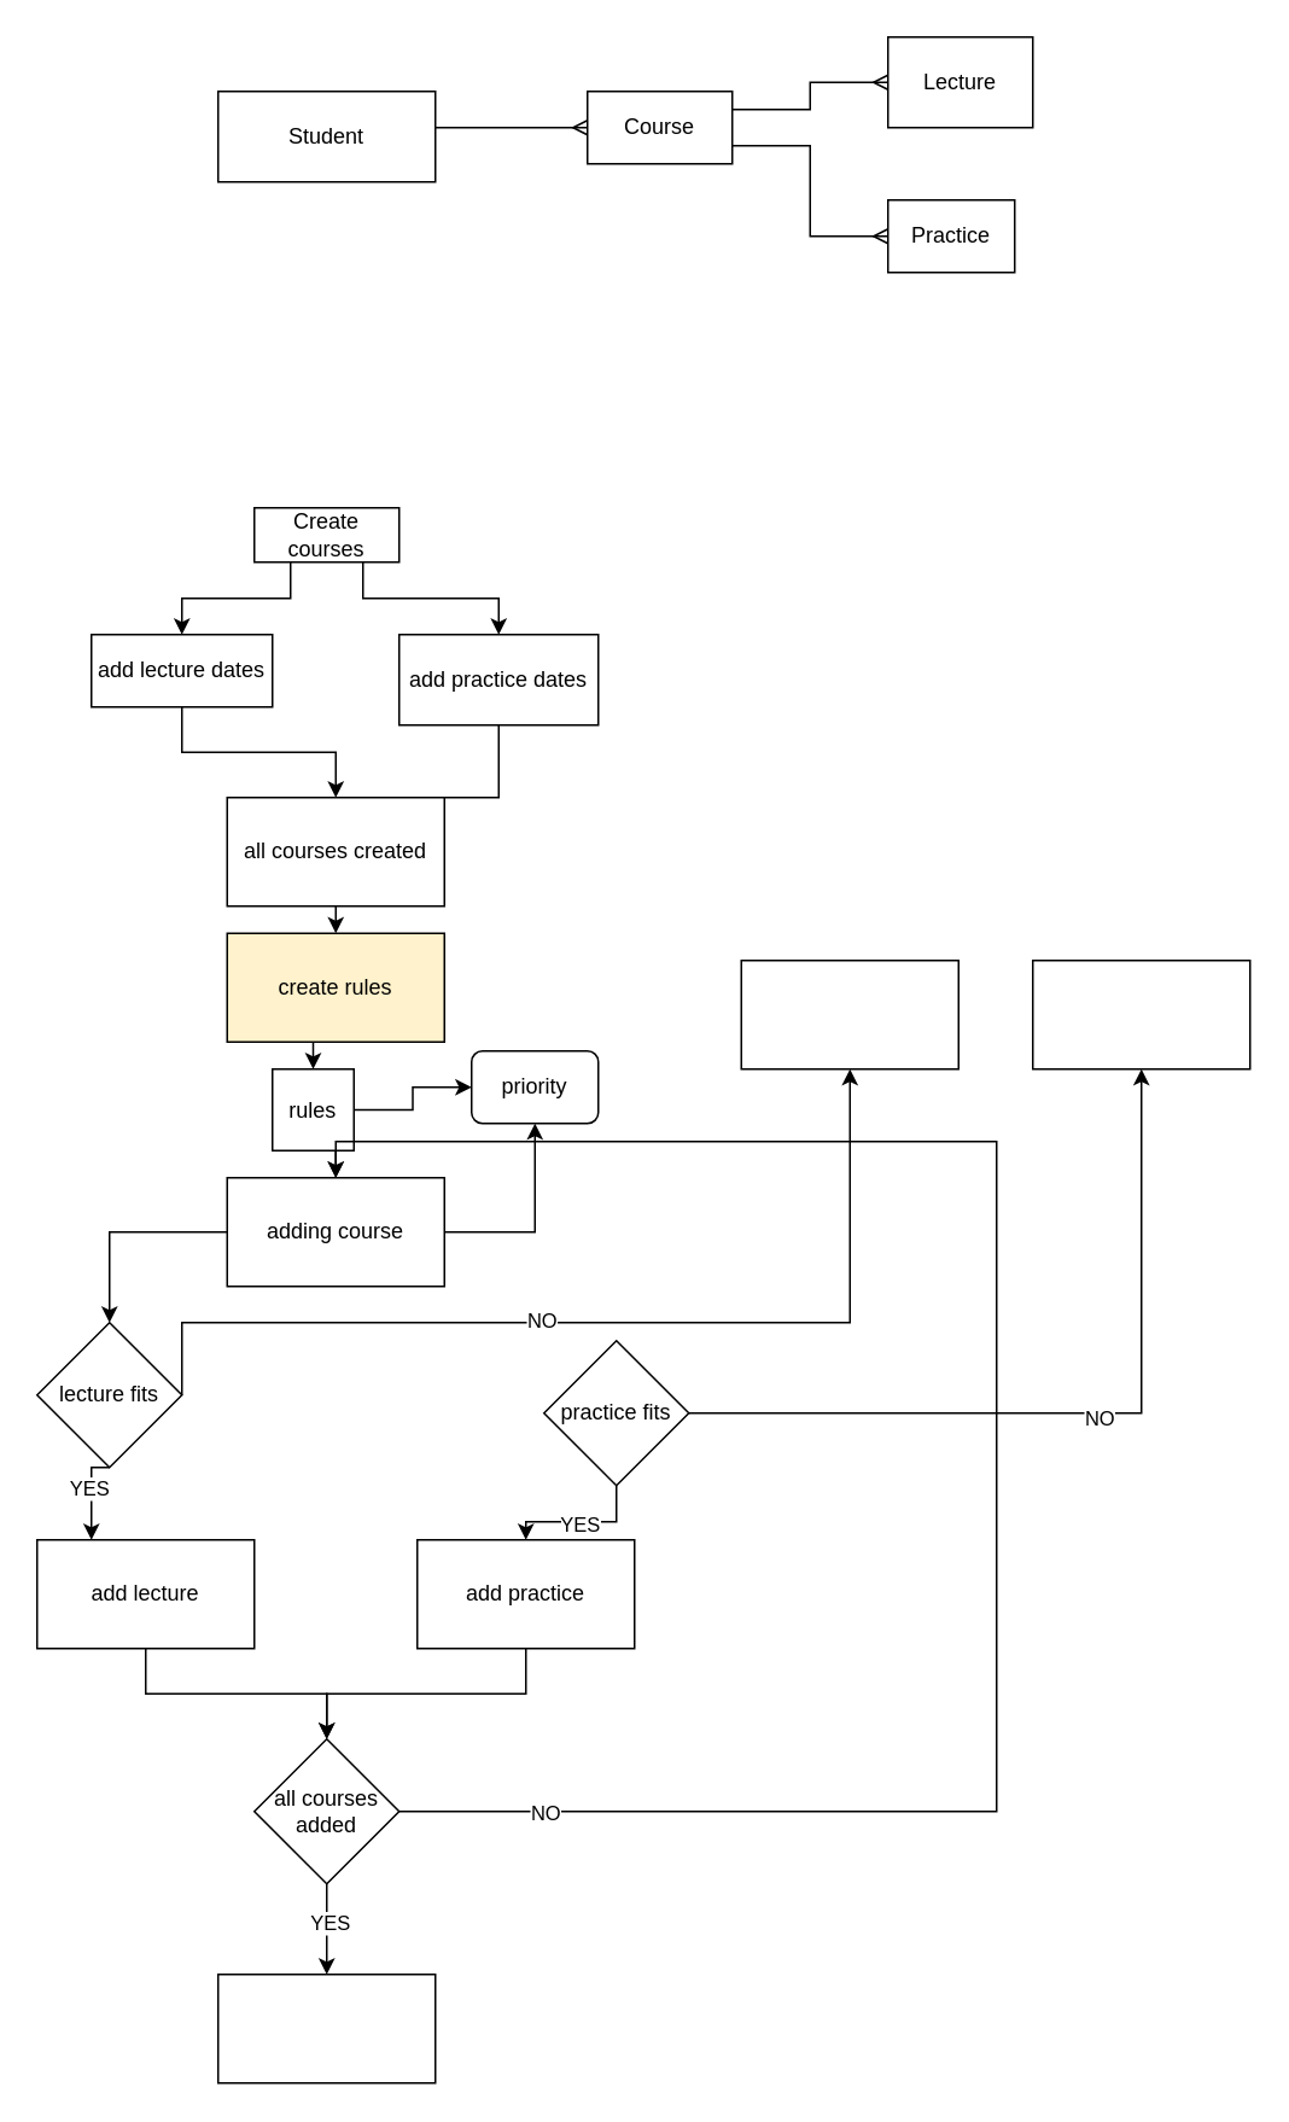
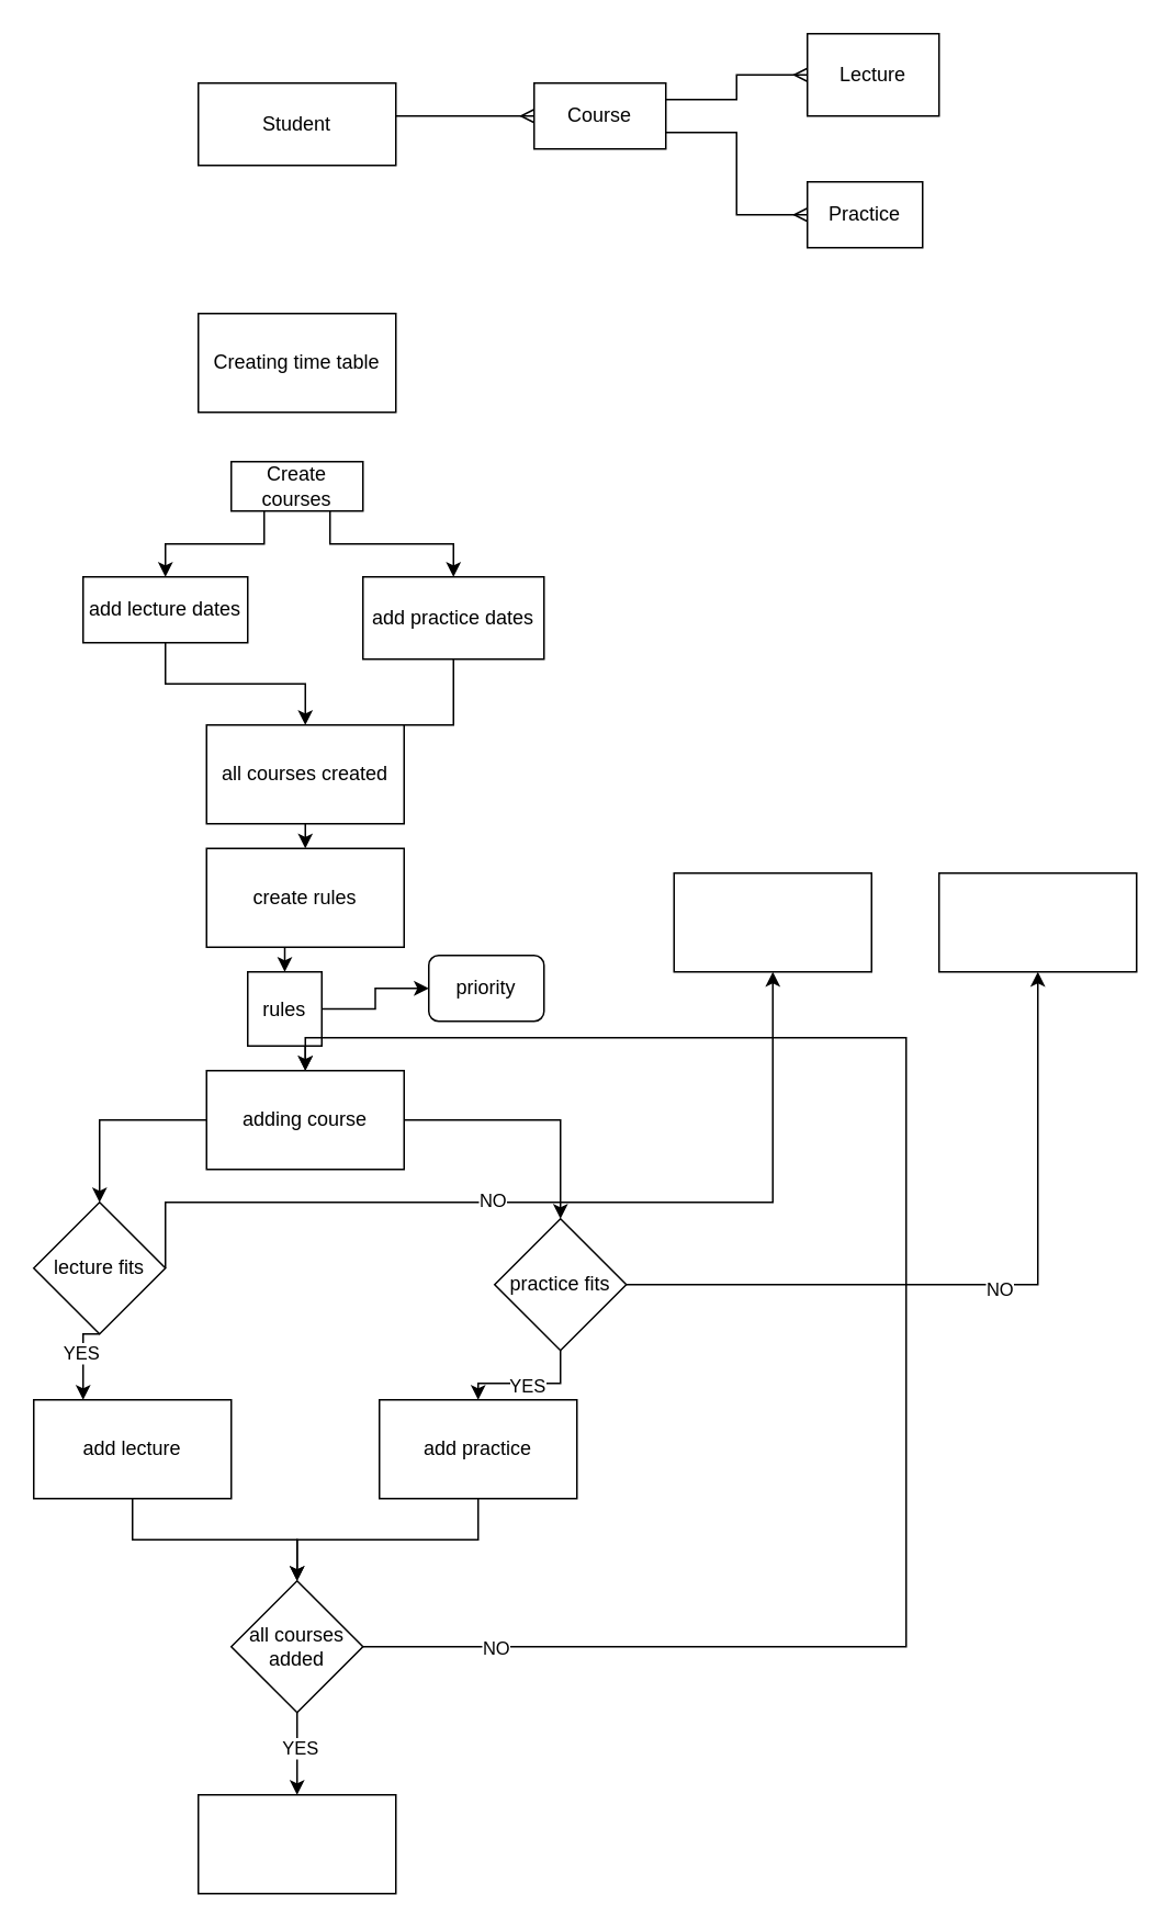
+ <mxCell id="10" value="Creating time table" style="rounded=0;whiteSpace=wrap;html=1;" vertex="1" parent="1"><mxGeometry x="120" y="190" width="120" height="60" as="geometry" /></mxCell>
- <mxCell id="21" value="create rules" style="rounded=0;whiteSpace=wrap;html=1;fillColor=#fff2cc;" vertex="1" parent="1"><mxGeometry x="125" y="515" width="120" height="60" as="geometry" /></mxCell>
+ <mxCell id="21" value="create rules" style="rounded=0;whiteSpace=wrap;html=1;" vertex="1" parent="1"><mxGeometry x="125" y="515" width="120" height="60" as="geometry" /></mxCell>
- <mxCell id="27" value="" style="edgeStyle=orthogonalEdgeStyle;rounded=0;orthogonalLoop=1;jettySize=auto;html=1;" edge="1" parent="1" source="28" target="25"><mxGeometry relative="1" as="geometry" /></mxCell>
+ <mxCell id="27" value="" style="edgeStyle=orthogonalEdgeStyle;rounded=0;orthogonalLoop=1;jettySize=auto;html=1;" edge="1" parent="1" source="28" target="41"><mxGeometry relative="1" as="geometry" /></mxCell>
